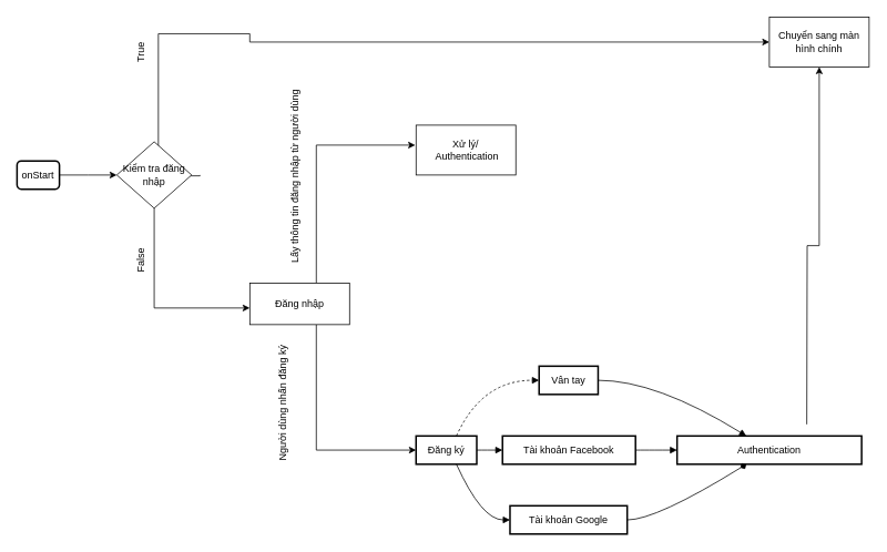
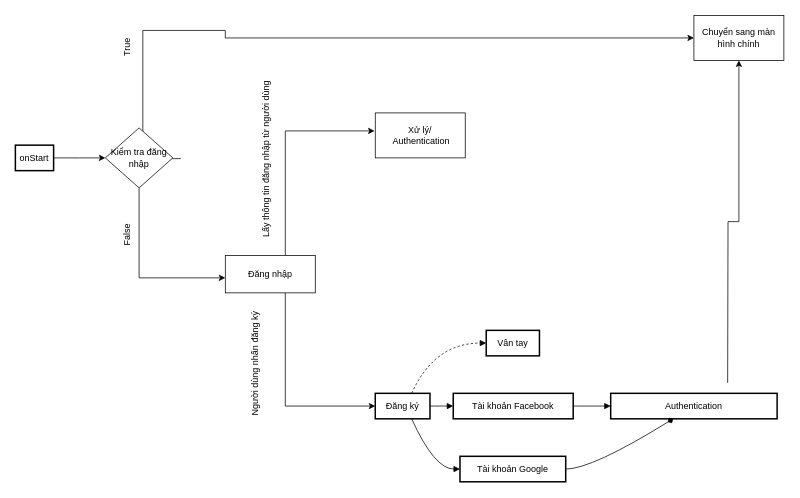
- <mxCell id="3" value="onStart" style="whiteSpace=wrap;strokeWidth=2;rounded=1;" parent="1" vertex="1"><mxGeometry x="20" y="193" width="51" height="34" as="geometry" /></mxCell>
+ <mxCell id="3" value="onStart" style="whiteSpace=wrap;strokeWidth=2;" parent="1" vertex="1"><mxGeometry x="20" y="193" width="51" height="34" as="geometry" /></mxCell>
- <mxCell id="13" value="" style="curved=1;startArrow=none;endArrow=block;exitX=1.003;exitY=0.5;entryX=0.375;entryY=0;" parent="1" source="5" target="9" edge="1"><mxGeometry relative="1" as="geometry"><Array as="points"><mxPoint x="789" y="457" /></Array></mxGeometry></mxCell>
